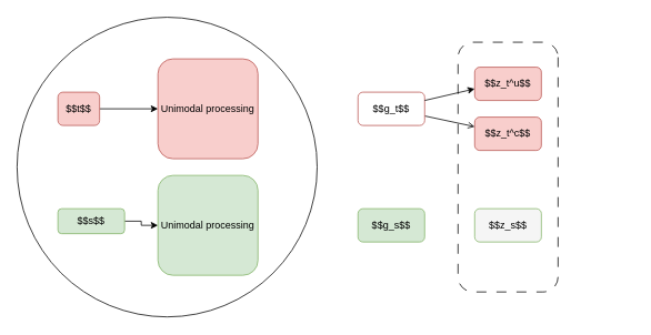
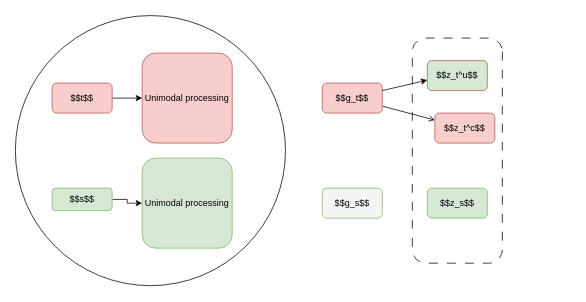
- <mxCell id="13" value="$$z_t^u$$" style="rounded=1;whiteSpace=wrap;html=1;fillColor=#f8cecc;strokeColor=#b85450;" vertex="1" parent="1"><mxGeometry x="569" y="80" width="80" height="40" as="geometry" /></mxCell>
+ <mxCell id="13" value="$$z_t^u$$" style="rounded=1;whiteSpace=wrap;html=1;fillColor=#d5e8d4;strokeColor=#b85450;" vertex="1" parent="1"><mxGeometry x="569" y="80" width="80" height="40" as="geometry" /></mxCell>
- <mxCell id="4" value="$$t$$" style="rounded=1;whiteSpace=wrap;html=1;fillColor=#f8cecc;strokeColor=#b85450;" vertex="1" parent="1"><mxGeometry x="69" y="110" width="50" height="40" as="geometry" /></mxCell>
+ <mxCell id="4" value="$$t$$" style="rounded=1;whiteSpace=wrap;html=1;fillColor=#f8cecc;strokeColor=#b85450;" vertex="1" parent="1"><mxGeometry x="69" y="110" width="80" height="40" as="geometry" /></mxCell>
- <mxCell id="10" value="$$g_t$$" style="rounded=1;whiteSpace=wrap;html=1;fillColor=#ffffff;strokeColor=#b85450;" vertex="1" parent="1"><mxGeometry x="429" y="110" width="80" height="40" as="geometry" /></mxCell>
+ <mxCell id="10" value="$$g_t$$" style="rounded=1;whiteSpace=wrap;html=1;fillColor=#f8cecc;strokeColor=#b85450;" vertex="1" parent="1"><mxGeometry x="429" y="110" width="80" height="40" as="geometry" /></mxCell>
- <mxCell id="14" value="$$z_t^c$$" style="rounded=1;whiteSpace=wrap;html=1;fillColor=#f8cecc;strokeColor=#b85450;" vertex="1" parent="1"><mxGeometry x="569" y="140" width="80" height="40" as="geometry" /></mxCell>
+ <mxCell id="14" value="$$z_t^c$$" style="rounded=1;whiteSpace=wrap;html=1;fillColor=#f8cecc;strokeColor=#b85450;" vertex="1" parent="1"><mxGeometry x="579" y="150" width="80" height="40" as="geometry" /></mxCell>
- <mxCell id="11" value="$$g_s$$" style="rounded=1;whiteSpace=wrap;html=1;fillColor=#d5e8d4;strokeColor=#82b366;" vertex="1" parent="1"><mxGeometry x="429" y="250" width="80" height="40" as="geometry" /></mxCell>
+ <mxCell id="11" value="$$g_s$$" style="rounded=1;whiteSpace=wrap;html=1;fillColor=#f5f5f5;strokeColor=#82b366;" vertex="1" parent="1"><mxGeometry x="429" y="250" width="80" height="40" as="geometry" /></mxCell>
- <mxCell id="15" value="$$z_s$$" style="rounded=1;whiteSpace=wrap;html=1;fillColor=#f5f5f5;strokeColor=#82b366;" vertex="1" parent="1"><mxGeometry x="569" y="250" width="80" height="40" as="geometry" /></mxCell>
+ <mxCell id="15" value="$$z_s$$" style="rounded=1;whiteSpace=wrap;html=1;fillColor=#d5e8d4;strokeColor=#82b366;" vertex="1" parent="1"><mxGeometry x="569" y="250" width="80" height="40" as="geometry" /></mxCell>
